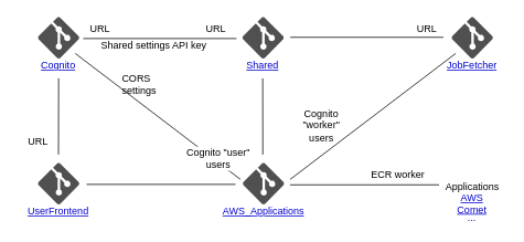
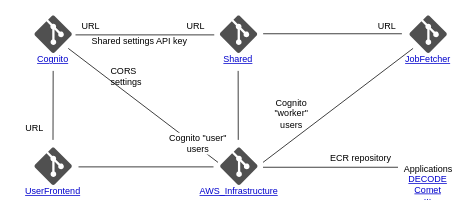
- <mxCell id="31" value="ECR worker" style="text;html=1;align=center;verticalAlign=middle;resizable=0;points=[];autosize=1;strokeColor=none;fillColor=none;" vertex="1" parent="1"><mxGeometry x="430" y="196" width="100" height="30" as="geometry" /></mxCell>
+ <mxCell id="31" value="ECR repository" style="text;html=1;align=center;verticalAlign=middle;resizable=0;points=[];autosize=1;strokeColor=none;fillColor=none;" vertex="1" parent="1"><mxGeometry x="430" y="196" width="100" height="30" as="geometry" /></mxCell>
- <mxCell id="13" value="&lt;div align=&quot;center&quot;&gt;&lt;font color=&quot;#0000cc&quot;&gt;&lt;u&gt;AWS&lt;/u&gt;&lt;/font&gt;&lt;/div&gt;" style="text;html=1;align=center;verticalAlign=middle;whiteSpace=wrap;rounded=0;" vertex="1" parent="1"><mxGeometry x="542.37" y="224.13" width="55.67" height="30" as="geometry" /></mxCell>
+ <mxCell id="13" value="&lt;div align=&quot;center&quot;&gt;&lt;font color=&quot;#0000cc&quot;&gt;&lt;u&gt;DECODE&lt;/u&gt;&lt;/font&gt;&lt;/div&gt;" style="text;html=1;align=center;verticalAlign=middle;whiteSpace=wrap;rounded=0;" vertex="1" parent="1"><mxGeometry x="542.37" y="224.13" width="55.67" height="30" as="geometry" /></mxCell>
- <mxCell id="10" value="&lt;font color=&quot;#0000cc&quot;&gt;&lt;u&gt;AWS_Applications&lt;br&gt;&lt;/u&gt;&lt;/font&gt;" style="text;html=1;align=center;verticalAlign=middle;whiteSpace=wrap;rounded=0;" vertex="1" parent="1"><mxGeometry x="262.58" y="240" width="110.43" height="30" as="geometry" /></mxCell>
+ <mxCell id="10" value="&lt;font color=&quot;#0000cc&quot;&gt;&lt;u&gt;AWS_Infrastructure&lt;br&gt;&lt;/u&gt;&lt;/font&gt;" style="text;html=1;align=center;verticalAlign=middle;whiteSpace=wrap;rounded=0;" vertex="1" parent="1"><mxGeometry x="262.58" y="240" width="110.43" height="30" as="geometry" /></mxCell>
